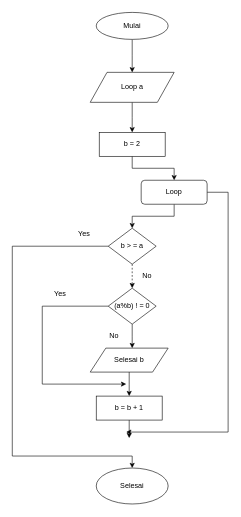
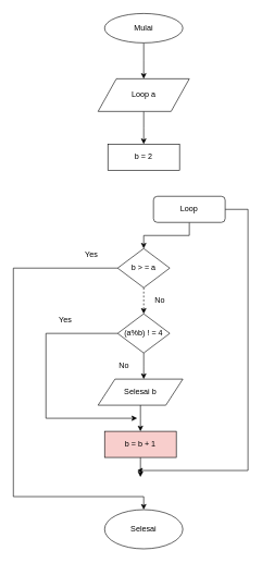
- <mxCell id="6" style="edgeStyle=orthogonalEdgeStyle;rounded=0;orthogonalLoop=1;jettySize=auto;html=1;entryX=0.5;entryY=0;entryDx=0;entryDy=0;" edge="1" parent="1" source="7" target="10"><mxGeometry relative="1" as="geometry" /></mxCell>
- <mxCell id="16" value="(a%b) ! = 0" style="rhombus;whiteSpace=wrap;html=1;" vertex="1" parent="1"><mxGeometry x="180" y="480" width="80" height="60" as="geometry" /></mxCell>
+ <mxCell id="16" value="(a%b) ! = 4" style="rhombus;whiteSpace=wrap;html=1;" vertex="1" parent="1"><mxGeometry x="180" y="480" width="80" height="60" as="geometry" /></mxCell>
- <mxCell id="20" value="b = b + 1" style="rounded=0;whiteSpace=wrap;html=1;" vertex="1" parent="1"><mxGeometry x="160" y="660" width="110" height="40" as="geometry" /></mxCell>
+ <mxCell id="20" value="b = b + 1" style="rounded=0;whiteSpace=wrap;html=1;fillColor=#f8cecc;" vertex="1" parent="1"><mxGeometry x="160" y="660" width="110" height="40" as="geometry" /></mxCell>
